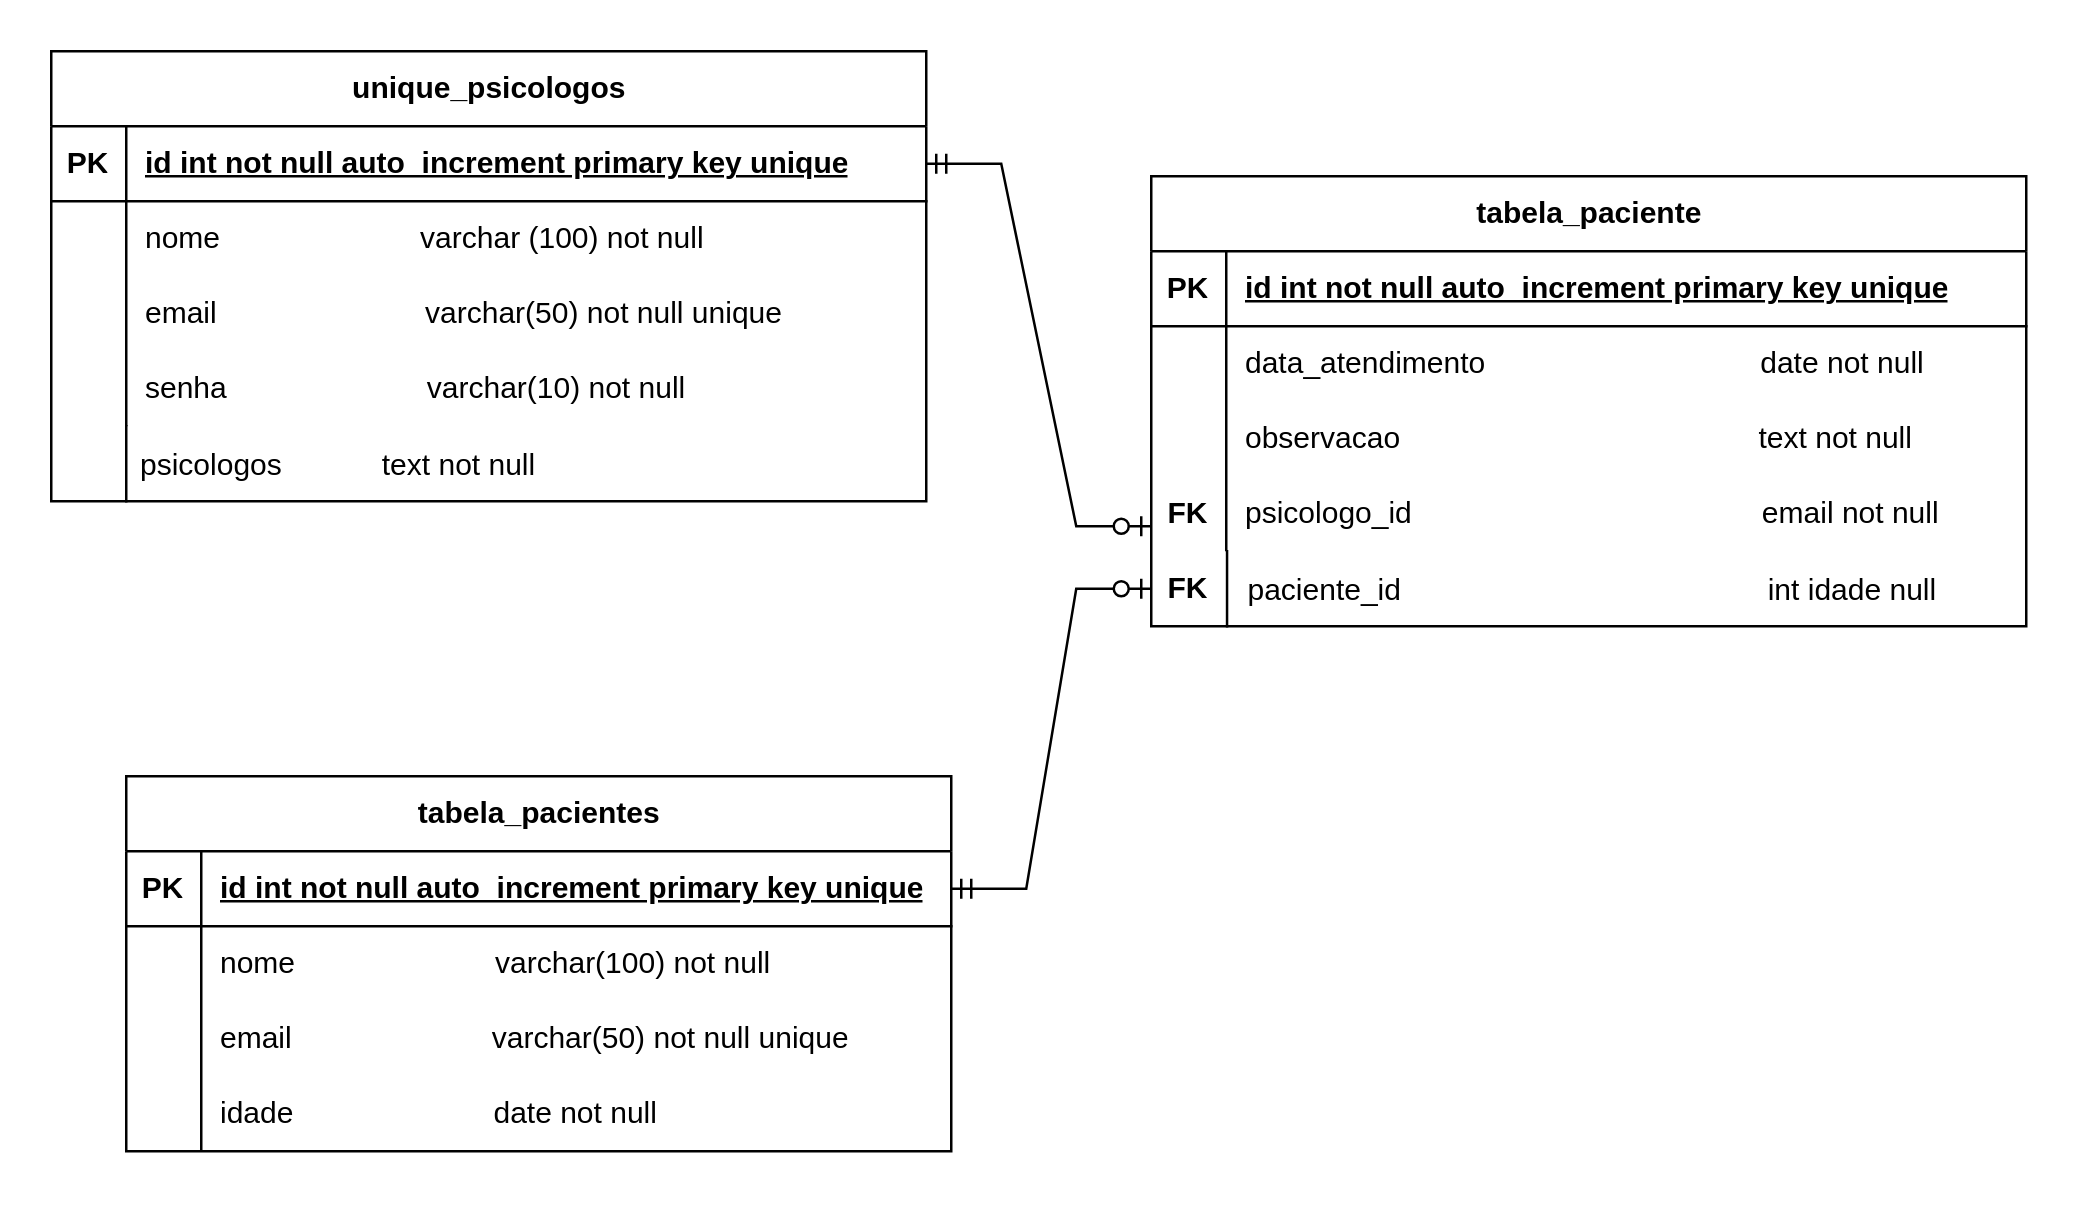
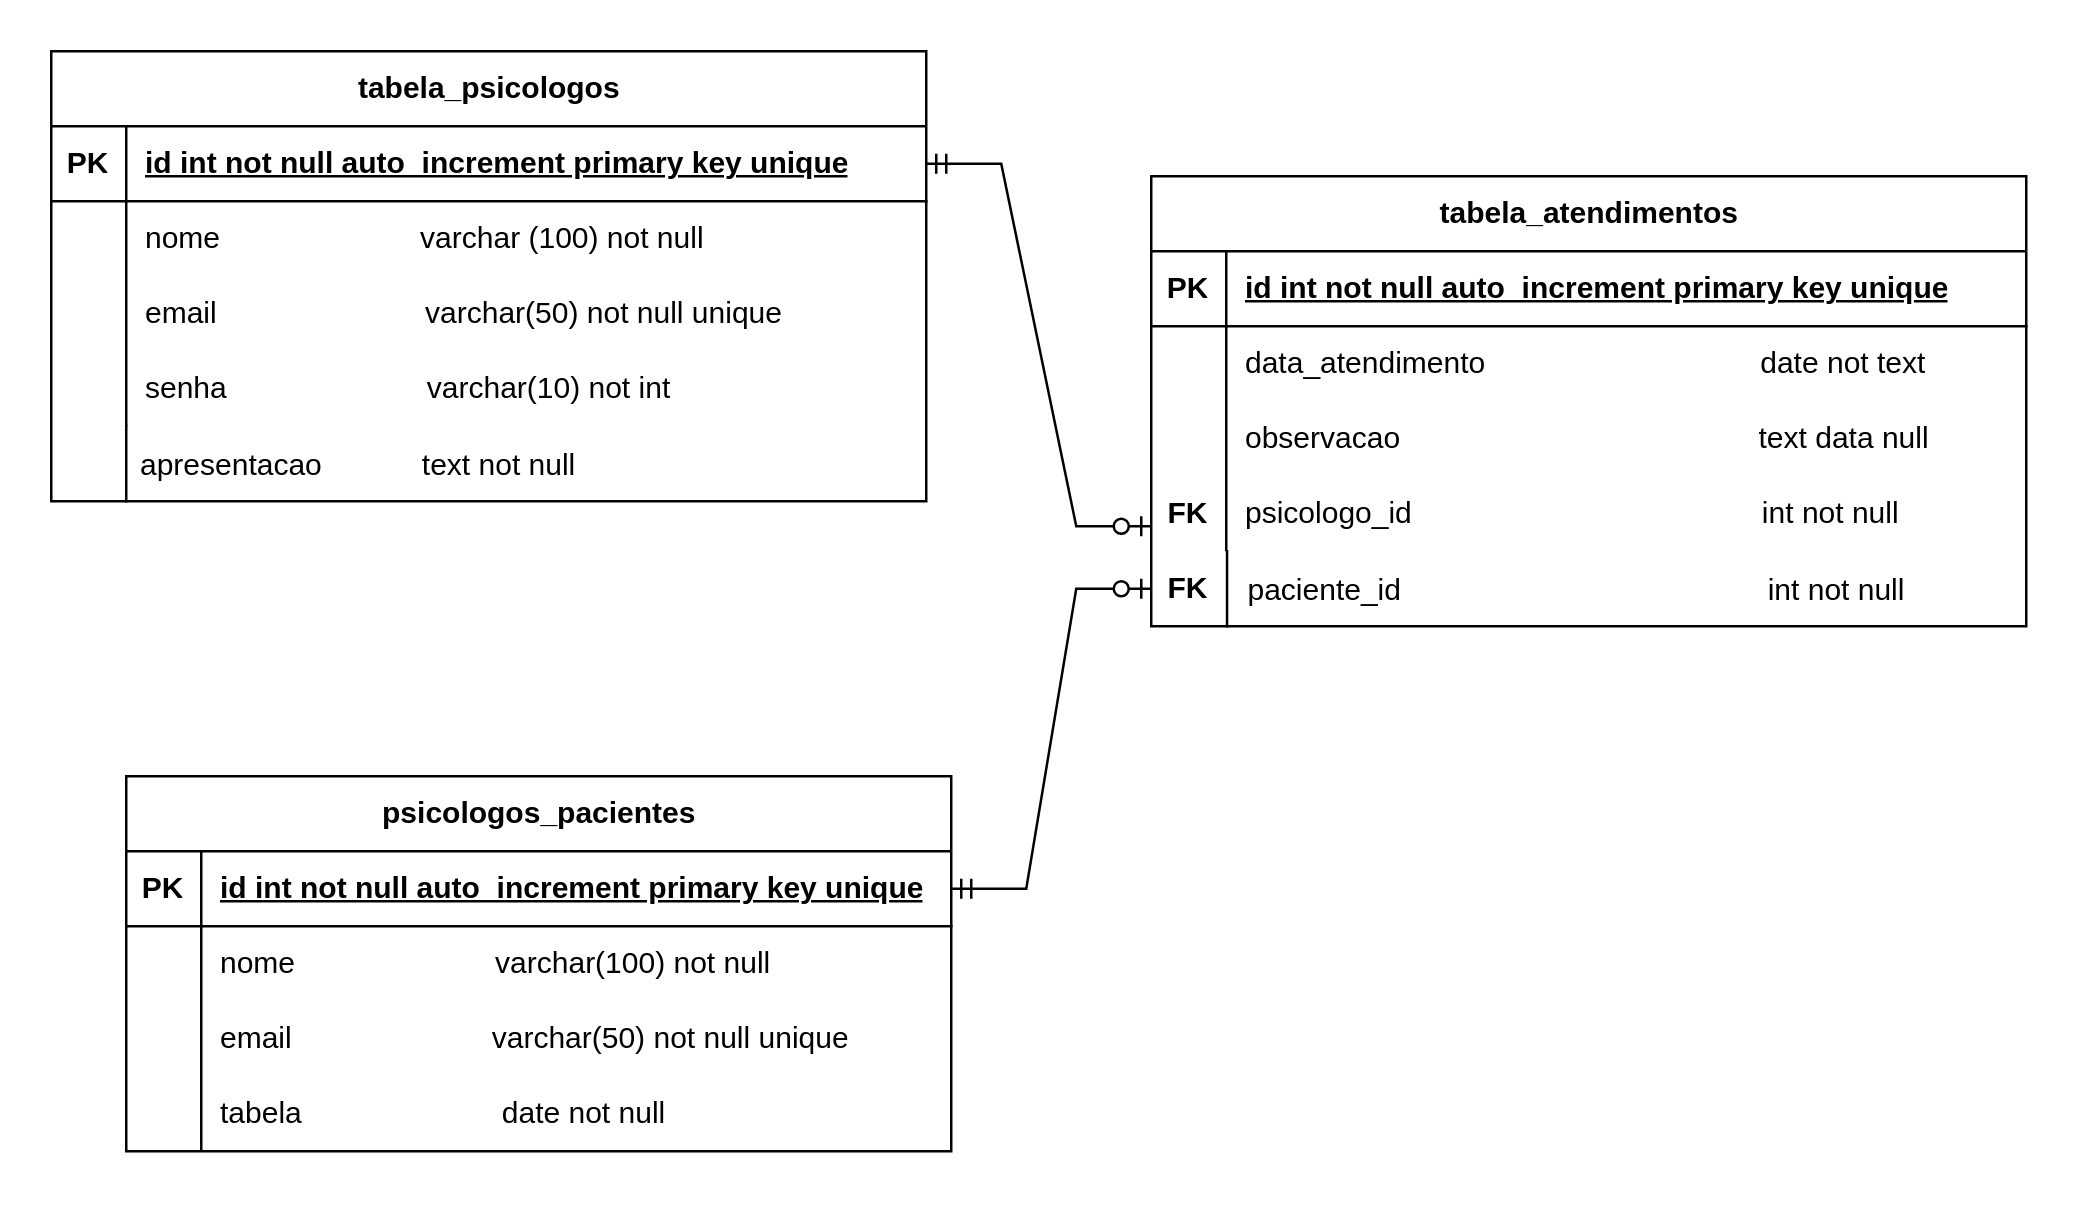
- <mxCell id="15" value="unique_psicologos" style="shape=table;startSize=30;container=1;collapsible=1;childLayout=tableLayout;fixedRows=1;rowLines=0;fontStyle=1;align=center;resizeLast=1;html=1;" vertex="1" parent="1"><mxGeometry x="20" y="20" width="350" height="180" as="geometry"><mxRectangle x="420" y="110" width="100" height="30" as="alternateBounds" /></mxGeometry></mxCell>
+ <mxCell id="15" value="tabela_psicologos" style="shape=table;startSize=30;container=1;collapsible=1;childLayout=tableLayout;fixedRows=1;rowLines=0;fontStyle=1;align=center;resizeLast=1;html=1;" vertex="1" parent="1"><mxGeometry x="20" y="20" width="350" height="180" as="geometry"><mxRectangle x="420" y="110" width="100" height="30" as="alternateBounds" /></mxGeometry></mxCell>
- <mxCell id="28" value="tabela_paciente" style="shape=table;startSize=30;container=1;collapsible=1;childLayout=tableLayout;fixedRows=1;rowLines=0;fontStyle=1;align=center;resizeLast=1;html=1;" vertex="1" parent="1"><mxGeometry x="460" y="70" width="350" height="180" as="geometry" /></mxCell>
+ <mxCell id="28" value="tabela_atendimentos" style="shape=table;startSize=30;container=1;collapsible=1;childLayout=tableLayout;fixedRows=1;rowLines=0;fontStyle=1;align=center;resizeLast=1;html=1;" vertex="1" parent="1"><mxGeometry x="460" y="70" width="350" height="180" as="geometry" /></mxCell>
- <mxCell id="34" value="data_atendimento&amp;nbsp; &amp;nbsp; &amp;nbsp; &amp;nbsp; &amp;nbsp; &amp;nbsp; &amp;nbsp; &amp;nbsp; &amp;nbsp; &amp;nbsp; &amp;nbsp; &amp;nbsp; &amp;nbsp; &amp;nbsp; &amp;nbsp; &amp;nbsp; &amp;nbsp;date not null" style="shape=partialRectangle;connectable=0;fillColor=none;top=0;left=0;bottom=0;right=0;align=left;spacingLeft=6;overflow=hidden;whiteSpace=wrap;html=1;" vertex="1" parent="32"><mxGeometry x="30" width="320" height="30" as="geometry"><mxRectangle width="320" height="30" as="alternateBounds" /></mxGeometry></mxCell>
+ <mxCell id="34" value="data_atendimento&amp;nbsp; &amp;nbsp; &amp;nbsp; &amp;nbsp; &amp;nbsp; &amp;nbsp; &amp;nbsp; &amp;nbsp; &amp;nbsp; &amp;nbsp; &amp;nbsp; &amp;nbsp; &amp;nbsp; &amp;nbsp; &amp;nbsp; &amp;nbsp; &amp;nbsp;date not text" style="shape=partialRectangle;connectable=0;fillColor=none;top=0;left=0;bottom=0;right=0;align=left;spacingLeft=6;overflow=hidden;whiteSpace=wrap;html=1;" vertex="1" parent="32"><mxGeometry x="30" width="320" height="30" as="geometry"><mxRectangle width="320" height="30" as="alternateBounds" /></mxGeometry></mxCell>
- <mxCell id="27" value="senha&amp;nbsp; &amp;nbsp; &amp;nbsp; &amp;nbsp; &amp;nbsp; &amp;nbsp; &amp;nbsp; &amp;nbsp; &amp;nbsp; &amp;nbsp; &amp;nbsp; &amp;nbsp; varchar(10) not null" style="shape=partialRectangle;connectable=0;fillColor=none;top=0;left=0;bottom=0;right=0;align=left;spacingLeft=6;overflow=hidden;whiteSpace=wrap;html=1;" vertex="1" parent="25"><mxGeometry x="30" width="320" height="30" as="geometry"><mxRectangle width="320" height="30" as="alternateBounds" /></mxGeometry></mxCell>
+ <mxCell id="27" value="senha&amp;nbsp; &amp;nbsp; &amp;nbsp; &amp;nbsp; &amp;nbsp; &amp;nbsp; &amp;nbsp; &amp;nbsp; &amp;nbsp; &amp;nbsp; &amp;nbsp; &amp;nbsp; varchar(10) not int" style="shape=partialRectangle;connectable=0;fillColor=none;top=0;left=0;bottom=0;right=0;align=left;spacingLeft=6;overflow=hidden;whiteSpace=wrap;html=1;" vertex="1" parent="25"><mxGeometry x="30" width="320" height="30" as="geometry"><mxRectangle width="320" height="30" as="alternateBounds" /></mxGeometry></mxCell>
- <mxCell id="37" value="observacao&amp;nbsp; &amp;nbsp; &amp;nbsp; &amp;nbsp; &amp;nbsp; &amp;nbsp; &amp;nbsp; &amp;nbsp; &amp;nbsp; &amp;nbsp; &amp;nbsp; &amp;nbsp; &amp;nbsp; &amp;nbsp; &amp;nbsp; &amp;nbsp; &amp;nbsp; &amp;nbsp; &amp;nbsp; &amp;nbsp; &amp;nbsp; &amp;nbsp;text not null" style="shape=partialRectangle;connectable=0;fillColor=none;top=0;left=0;bottom=0;right=0;align=left;spacingLeft=6;overflow=hidden;whiteSpace=wrap;html=1;" vertex="1" parent="35"><mxGeometry x="30" width="320" height="30" as="geometry"><mxRectangle width="320" height="30" as="alternateBounds" /></mxGeometry></mxCell>
+ <mxCell id="37" value="observacao&amp;nbsp; &amp;nbsp; &amp;nbsp; &amp;nbsp; &amp;nbsp; &amp;nbsp; &amp;nbsp; &amp;nbsp; &amp;nbsp; &amp;nbsp; &amp;nbsp; &amp;nbsp; &amp;nbsp; &amp;nbsp; &amp;nbsp; &amp;nbsp; &amp;nbsp; &amp;nbsp; &amp;nbsp; &amp;nbsp; &amp;nbsp; &amp;nbsp;text data null" style="shape=partialRectangle;connectable=0;fillColor=none;top=0;left=0;bottom=0;right=0;align=left;spacingLeft=6;overflow=hidden;whiteSpace=wrap;html=1;" vertex="1" parent="35"><mxGeometry x="30" width="320" height="30" as="geometry"><mxRectangle width="320" height="30" as="alternateBounds" /></mxGeometry></mxCell>
- <mxCell id="41" value="psicologos            text not null" style="shape=partialRectangle;fillColor=none;align=left;verticalAlign=middle;strokeColor=none;spacingLeft=34;rotatable=0;points=[[0,0.5],[1,0.5]];portConstraint=eastwest;dropTarget=0;" vertex="1" parent="1"><mxGeometry x="20" y="170" width="340" height="30" as="geometry" /></mxCell>
+ <mxCell id="41" value="apresentacao            text not null" style="shape=partialRectangle;fillColor=none;align=left;verticalAlign=middle;strokeColor=none;spacingLeft=34;rotatable=0;points=[[0,0.5],[1,0.5]];portConstraint=eastwest;dropTarget=0;" vertex="1" parent="1"><mxGeometry x="20" y="170" width="340" height="30" as="geometry" /></mxCell>
- <mxCell id="40" value="psicologo_id&amp;nbsp; &amp;nbsp; &amp;nbsp; &amp;nbsp; &amp;nbsp; &amp;nbsp; &amp;nbsp; &amp;nbsp; &amp;nbsp; &amp;nbsp; &amp;nbsp; &amp;nbsp; &amp;nbsp; &amp;nbsp; &amp;nbsp; &amp;nbsp; &amp;nbsp; &amp;nbsp; &amp;nbsp; &amp;nbsp; &amp;nbsp; email not null" style="shape=partialRectangle;connectable=0;fillColor=none;top=0;left=0;bottom=0;right=0;align=left;spacingLeft=6;overflow=hidden;whiteSpace=wrap;html=1;" vertex="1" parent="38"><mxGeometry x="30" width="320" height="30" as="geometry"><mxRectangle width="320" height="30" as="alternateBounds" /></mxGeometry></mxCell>
+ <mxCell id="40" value="psicologo_id&amp;nbsp; &amp;nbsp; &amp;nbsp; &amp;nbsp; &amp;nbsp; &amp;nbsp; &amp;nbsp; &amp;nbsp; &amp;nbsp; &amp;nbsp; &amp;nbsp; &amp;nbsp; &amp;nbsp; &amp;nbsp; &amp;nbsp; &amp;nbsp; &amp;nbsp; &amp;nbsp; &amp;nbsp; &amp;nbsp; &amp;nbsp; int not null" style="shape=partialRectangle;connectable=0;fillColor=none;top=0;left=0;bottom=0;right=0;align=left;spacingLeft=6;overflow=hidden;whiteSpace=wrap;html=1;" vertex="1" parent="38"><mxGeometry x="30" width="320" height="30" as="geometry"><mxRectangle width="320" height="30" as="alternateBounds" /></mxGeometry></mxCell>
- <mxCell id="43" value="paciente_id                                            int idade null" style="shape=partialRectangle;fillColor=none;align=left;verticalAlign=middle;strokeColor=none;spacingLeft=34;rotatable=0;points=[[0,0.5],[1,0.5]];portConstraint=eastwest;dropTarget=0;" vertex="1" parent="1"><mxGeometry x="463" y="220" width="346" height="30" as="geometry" /></mxCell>
+ <mxCell id="43" value="paciente_id                                            int not null" style="shape=partialRectangle;fillColor=none;align=left;verticalAlign=middle;strokeColor=none;spacingLeft=34;rotatable=0;points=[[0,0.5],[1,0.5]];portConstraint=eastwest;dropTarget=0;" vertex="1" parent="1"><mxGeometry x="463" y="220" width="346" height="30" as="geometry" /></mxCell>
- <mxCell id="2" value="tabela_pacientes" style="shape=table;startSize=30;container=1;collapsible=1;childLayout=tableLayout;fixedRows=1;rowLines=0;fontStyle=1;align=center;resizeLast=1;html=1;" vertex="1" parent="1"><mxGeometry x="50" y="310" width="330" height="150" as="geometry" /></mxCell>
+ <mxCell id="2" value="psicologos_pacientes" style="shape=table;startSize=30;container=1;collapsible=1;childLayout=tableLayout;fixedRows=1;rowLines=0;fontStyle=1;align=center;resizeLast=1;html=1;" vertex="1" parent="1"><mxGeometry x="50" y="310" width="330" height="150" as="geometry" /></mxCell>
- <mxCell id="14" value="idade&amp;nbsp; &amp;nbsp; &amp;nbsp; &amp;nbsp; &amp;nbsp; &amp;nbsp; &amp;nbsp; &amp;nbsp; &amp;nbsp; &amp;nbsp; &amp;nbsp; &amp;nbsp; date not null" style="shape=partialRectangle;connectable=0;fillColor=none;top=0;left=0;bottom=0;right=0;align=left;spacingLeft=6;overflow=hidden;whiteSpace=wrap;html=1;" vertex="1" parent="12"><mxGeometry x="30" width="300" height="30" as="geometry"><mxRectangle width="300" height="30" as="alternateBounds" /></mxGeometry></mxCell>
+ <mxCell id="14" value="tabela&amp;nbsp; &amp;nbsp; &amp;nbsp; &amp;nbsp; &amp;nbsp; &amp;nbsp; &amp;nbsp; &amp;nbsp; &amp;nbsp; &amp;nbsp; &amp;nbsp; &amp;nbsp; date not null" style="shape=partialRectangle;connectable=0;fillColor=none;top=0;left=0;bottom=0;right=0;align=left;spacingLeft=6;overflow=hidden;whiteSpace=wrap;html=1;" vertex="1" parent="12"><mxGeometry x="30" width="300" height="30" as="geometry"><mxRectangle width="300" height="30" as="alternateBounds" /></mxGeometry></mxCell>
